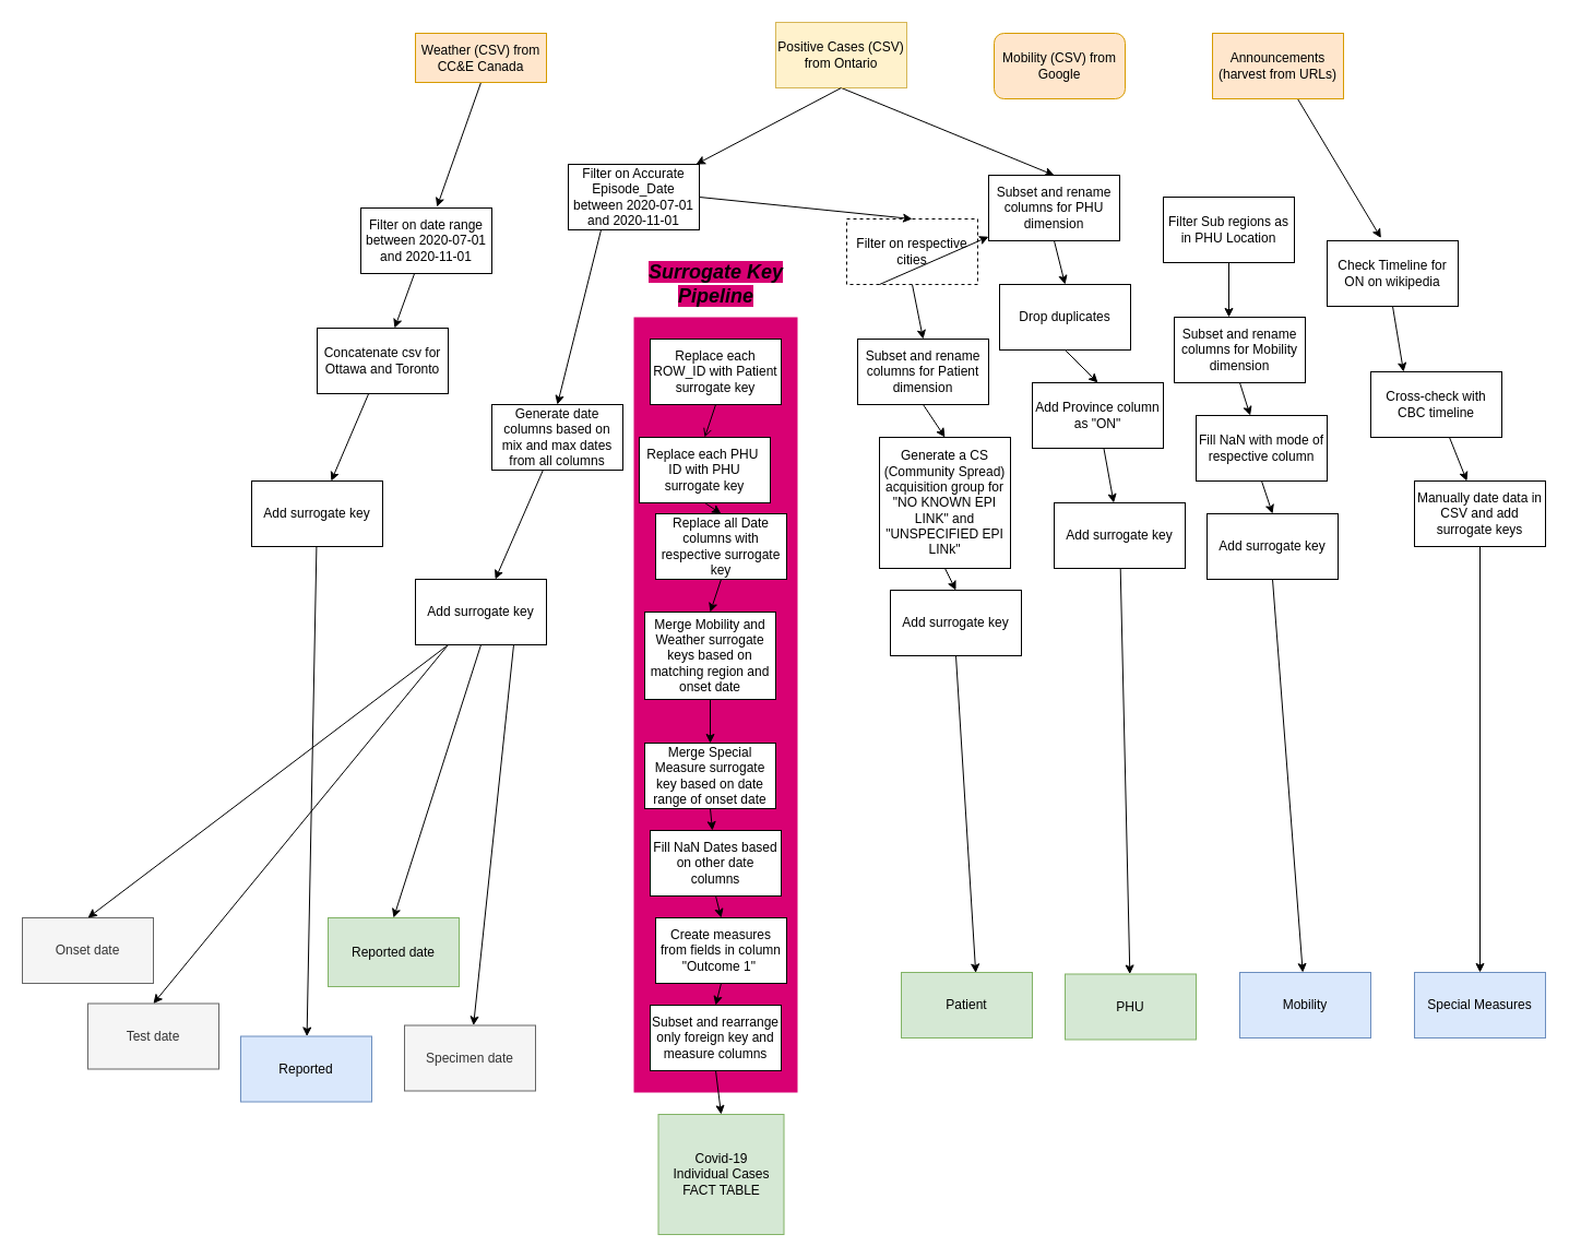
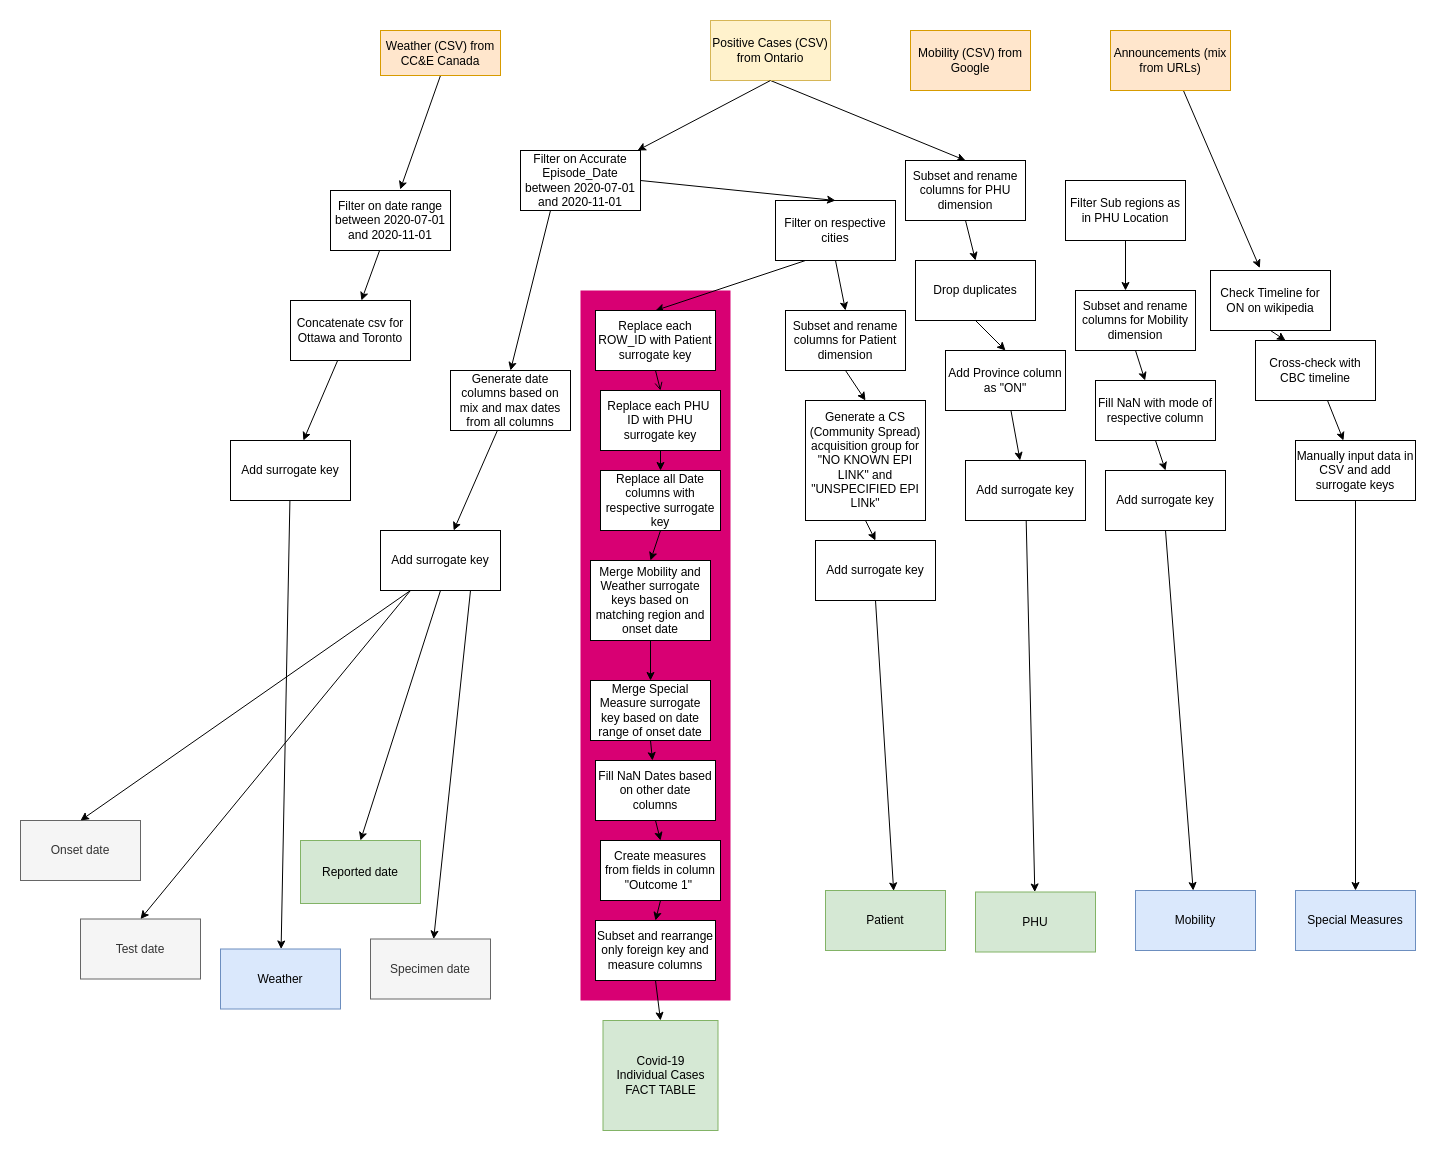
- <mxCell id="7" value="Mobility (CSV) from Google" style="whiteSpace=wrap;html=1;fillColor=#ffe6cc;strokeColor=#d79b00;rounded=1;" parent="1" vertex="1"><mxGeometry x="910" y="30" width="120" height="60" as="geometry" /></mxCell>
+ <mxCell id="7" value="Mobility (CSV) from Google" style="rounded=0;whiteSpace=wrap;html=1;fillColor=#ffe6cc;strokeColor=#d79b00;" parent="1" vertex="1"><mxGeometry x="910" y="30" width="120" height="60" as="geometry" /></mxCell>
- <mxCell id="4" value="Announcements (harvest from URLs)" style="rounded=0;whiteSpace=wrap;html=1;fillColor=#ffe6cc;strokeColor=#d79b00;" parent="1" vertex="1"><mxGeometry x="1110" y="30" width="120" height="60" as="geometry" /></mxCell>
+ <mxCell id="4" value="Announcements (mix from URLs)" style="rounded=0;whiteSpace=wrap;html=1;fillColor=#ffe6cc;strokeColor=#d79b00;" parent="1" vertex="1"><mxGeometry x="1110" y="30" width="120" height="60" as="geometry" /></mxCell>
- <mxCell id="21" value="Filter on respective cities" style="whiteSpace=wrap;html=1;dashed=1;" parent="1" vertex="1"><mxGeometry x="775" y="200" width="120" height="60" as="geometry" /></mxCell>
+ <mxCell id="21" value="Filter on respective cities" style="whiteSpace=wrap;html=1;" parent="1" vertex="1"><mxGeometry x="775" y="200" width="120" height="60" as="geometry" /></mxCell>
- <mxCell id="30" style="edgeStyle=none;rounded=0;orthogonalLoop=1;jettySize=auto;html=1;exitX=0.25;exitY=1;exitDx=0;exitDy=0;" parent="1" source="21" target="34" edge="1"><mxGeometry relative="1" as="geometry"><mxPoint x="670" y="340" as="targetPoint" /></mxGeometry></mxCell>
+ <mxCell id="30" style="edgeStyle=none;rounded=0;orthogonalLoop=1;jettySize=auto;html=1;entryX=0.5;entryY=0;entryDx=0;entryDy=0;exitX=0.25;exitY=1;exitDx=0;exitDy=0;" parent="1" source="21" target="69" edge="1"><mxGeometry relative="1" as="geometry"><mxPoint x="670" y="340" as="targetPoint" /></mxGeometry></mxCell>
- <mxCell id="50" value="Check Timeline for ON on wikipedia" style="whiteSpace=wrap;html=1;" parent="1" vertex="1"><mxGeometry x="1215" y="220" width="120" height="60" as="geometry" /></mxCell>
+ <mxCell id="50" value="Check Timeline for ON on wikipedia" style="whiteSpace=wrap;html=1;" parent="1" vertex="1"><mxGeometry x="1210" y="270" width="120" height="60" as="geometry" /></mxCell>
- <mxCell id="78" value="&lt;h2&gt;&lt;i style=&quot;background-color: rgb(216 , 0 , 115)&quot;&gt;&lt;b&gt;Surrogate Key&lt;br&gt;&lt;/b&gt;&lt;b&gt;Pipeline&lt;/b&gt;&lt;/i&gt;&lt;/h2&gt;" style="text;html=1;align=center;verticalAlign=middle;resizable=0;points=[];autosize=1;" parent="1" vertex="1"><mxGeometry x="585" y="230" width="140" height="60" as="geometry" /></mxCell>
- <mxCell id="71" value="Replace each PHU&amp;nbsp; ID with PHU surrogate key" style="whiteSpace=wrap;html=1;" parent="1" vertex="1"><mxGeometry x="585" y="400" width="120" height="60" as="geometry" /></mxCell>
+ <mxCell id="71" value="Replace each PHU&amp;nbsp; ID with PHU surrogate key" style="whiteSpace=wrap;html=1;" parent="1" vertex="1"><mxGeometry x="600" y="390" width="120" height="60" as="geometry" /></mxCell>
- <mxCell id="54" value="Manually date data in CSV and add surrogate keys" style="whiteSpace=wrap;html=1;" parent="1" vertex="1"><mxGeometry x="1295" y="440" width="120" height="60" as="geometry" /></mxCell>
+ <mxCell id="54" value="Manually input data in CSV and add surrogate keys" style="whiteSpace=wrap;html=1;" parent="1" vertex="1"><mxGeometry x="1295" y="440" width="120" height="60" as="geometry" /></mxCell>
- <mxCell id="13" value="Onset date" style="rounded=0;whiteSpace=wrap;html=1;fillColor=#f5f5f5;strokeColor=#666666;fontColor=#333333;" parent="1" vertex="1"><mxGeometry x="20" y="840" width="120" height="60" as="geometry" /></mxCell>
+ <mxCell id="13" value="Onset date" style="rounded=0;whiteSpace=wrap;html=1;fillColor=#f5f5f5;strokeColor=#666666;fontColor=#333333;" parent="1" vertex="1"><mxGeometry x="20" y="820" width="120" height="60" as="geometry" /></mxCell>
- <mxCell id="14" value="Reported" style="rounded=0;whiteSpace=wrap;html=1;fillColor=#dae8fc;strokeColor=#6c8ebf;" parent="1" vertex="1"><mxGeometry x="220" y="948.5" width="120" height="60" as="geometry" /></mxCell>
+ <mxCell id="14" value="Weather" style="rounded=0;whiteSpace=wrap;html=1;fillColor=#dae8fc;strokeColor=#6c8ebf;" parent="1" vertex="1"><mxGeometry x="220" y="948.5" width="120" height="60" as="geometry" /></mxCell>
